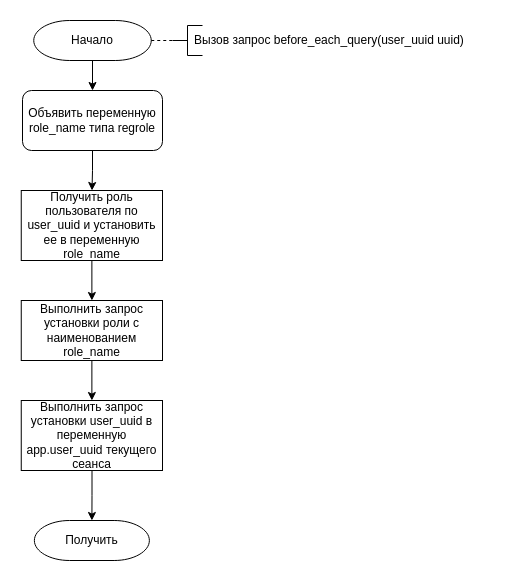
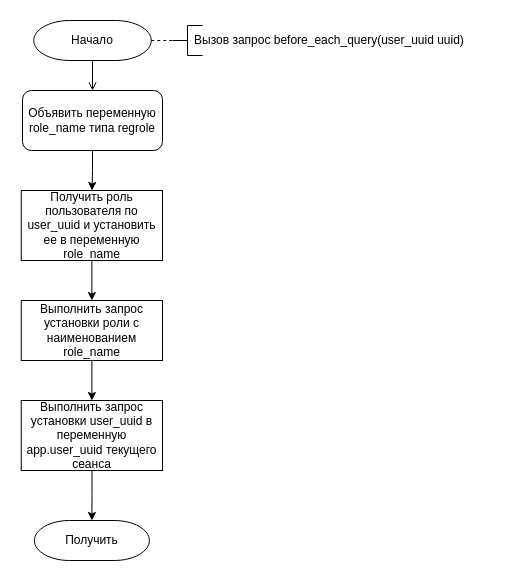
- <mxCell id="2" style="edgeStyle=orthogonalEdgeStyle;rounded=0;orthogonalLoop=1;jettySize=auto;html=1;exitX=0.5;exitY=1;exitDx=0;exitDy=0;exitPerimeter=0;entryX=0.5;entryY=0;entryDx=0;entryDy=0;" parent="1" source="3" target="6" edge="1"><mxGeometry relative="1" as="geometry" /></mxCell>
+ <mxCell id="2" style="edgeStyle=orthogonalEdgeStyle;rounded=0;orthogonalLoop=1;jettySize=auto;html=1;exitX=0.5;exitY=1;exitDx=0;exitDy=0;exitPerimeter=0;entryX=0.5;entryY=0;entryDx=0;entryDy=0;endArrow=open;" parent="1" source="3" target="6" edge="1"><mxGeometry relative="1" as="geometry" /></mxCell>
